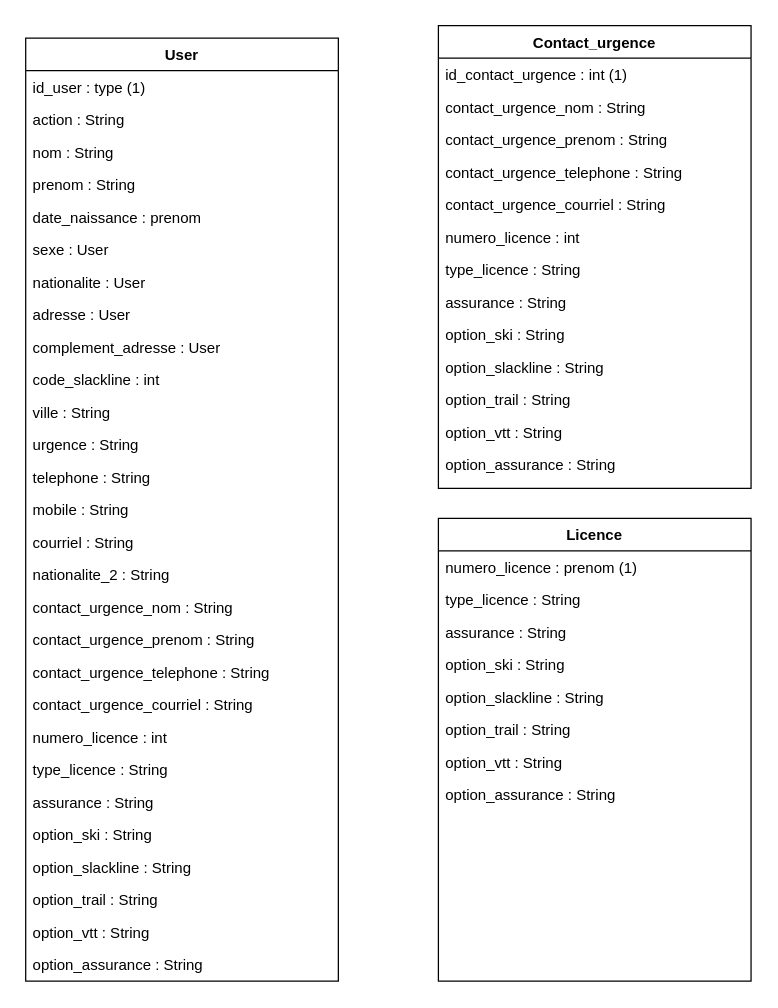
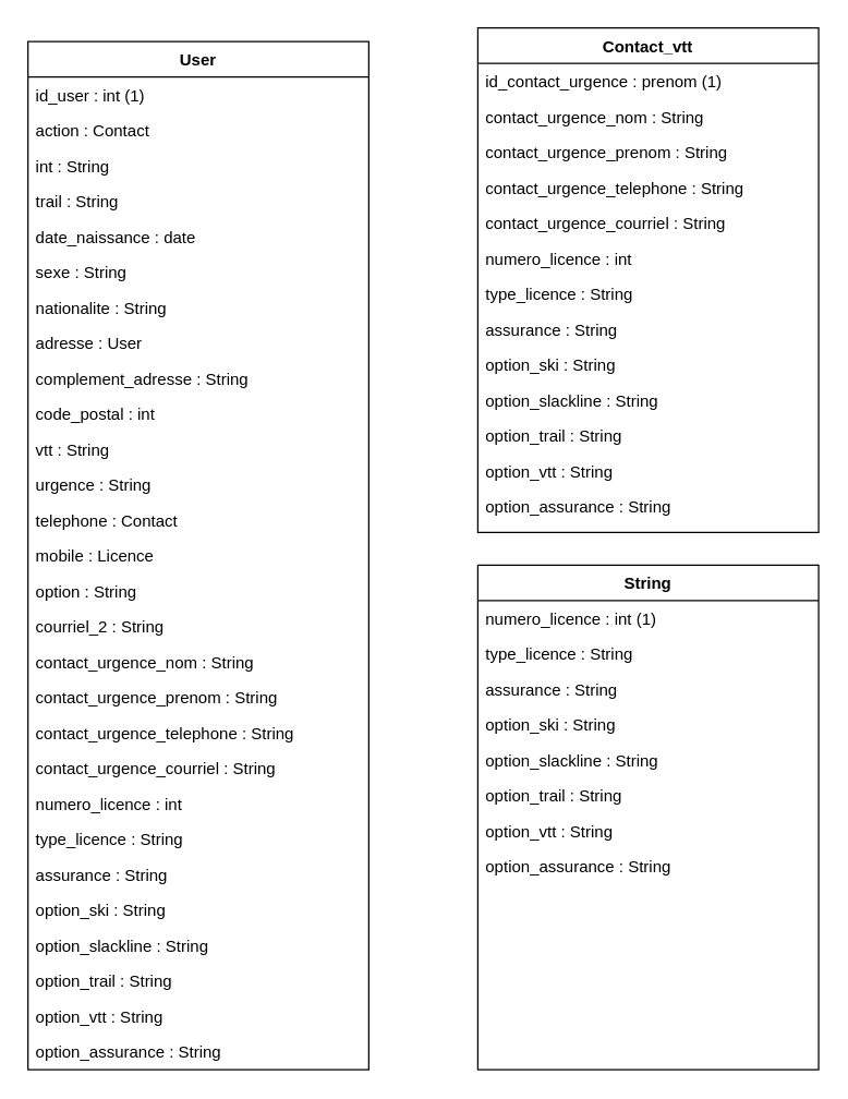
- <mxCell id="31" value="Contact_urgence" style="swimlane;fontStyle=1;align=center;verticalAlign=top;childLayout=stackLayout;horizontal=1;startSize=26;horizontalStack=0;resizeParent=1;resizeLast=0;collapsible=1;marginBottom=0;rounded=0;shadow=0;strokeWidth=1;" vertex="1" parent="1"><mxGeometry x="350" y="20" width="250" height="370" as="geometry"><mxRectangle x="230" y="140" width="160" height="26" as="alternateBounds" /></mxGeometry></mxCell>
+ <mxCell id="31" value="Contact_vtt" style="swimlane;fontStyle=1;align=center;verticalAlign=top;childLayout=stackLayout;horizontal=1;startSize=26;horizontalStack=0;resizeParent=1;resizeLast=0;collapsible=1;marginBottom=0;rounded=0;shadow=0;strokeWidth=1;" vertex="1" parent="1"><mxGeometry x="350" y="20" width="250" height="370" as="geometry"><mxRectangle x="230" y="140" width="160" height="26" as="alternateBounds" /></mxGeometry></mxCell>
- <mxCell id="32" value="id_contact_urgence : int (1)" style="text;align=left;verticalAlign=top;spacingLeft=4;spacingRight=4;overflow=hidden;rotatable=0;points=[[0,0.5],[1,0.5]];portConstraint=eastwest;" vertex="1" parent="31"><mxGeometry y="26" width="250" height="26" as="geometry" /></mxCell>
+ <mxCell id="32" value="id_contact_urgence : prenom (1)" style="text;align=left;verticalAlign=top;spacingLeft=4;spacingRight=4;overflow=hidden;rotatable=0;points=[[0,0.5],[1,0.5]];portConstraint=eastwest;" vertex="1" parent="31"><mxGeometry y="26" width="250" height="26" as="geometry" /></mxCell>
- <mxCell id="3" value="id_user : type (1)" style="text;align=left;verticalAlign=top;spacingLeft=4;spacingRight=4;overflow=hidden;rotatable=0;points=[[0,0.5],[1,0.5]];portConstraint=eastwest;" parent="2" vertex="1"><mxGeometry y="26" width="250" height="26" as="geometry" /></mxCell>
+ <mxCell id="3" value="id_user : int (1)" style="text;align=left;verticalAlign=top;spacingLeft=4;spacingRight=4;overflow=hidden;rotatable=0;points=[[0,0.5],[1,0.5]];portConstraint=eastwest;" parent="2" vertex="1"><mxGeometry y="26" width="250" height="26" as="geometry" /></mxCell>
- <mxCell id="4" value="action : String" style="text;align=left;verticalAlign=top;spacingLeft=4;spacingRight=4;overflow=hidden;rotatable=0;points=[[0,0.5],[1,0.5]];portConstraint=eastwest;" vertex="1" parent="2"><mxGeometry y="52" width="250" height="26" as="geometry" /></mxCell>
+ <mxCell id="4" value="action : Contact" style="text;align=left;verticalAlign=top;spacingLeft=4;spacingRight=4;overflow=hidden;rotatable=0;points=[[0,0.5],[1,0.5]];portConstraint=eastwest;" vertex="1" parent="2"><mxGeometry y="52" width="250" height="26" as="geometry" /></mxCell>
- <mxCell id="5" value="nom : String" style="text;align=left;verticalAlign=top;spacingLeft=4;spacingRight=4;overflow=hidden;rotatable=0;points=[[0,0.5],[1,0.5]];portConstraint=eastwest;rounded=0;shadow=0;html=0;" parent="2" vertex="1"><mxGeometry y="78" width="250" height="26" as="geometry" /></mxCell>
+ <mxCell id="5" value="int : String" style="text;align=left;verticalAlign=top;spacingLeft=4;spacingRight=4;overflow=hidden;rotatable=0;points=[[0,0.5],[1,0.5]];portConstraint=eastwest;rounded=0;shadow=0;html=0;" parent="2" vertex="1"><mxGeometry y="78" width="250" height="26" as="geometry" /></mxCell>
- <mxCell id="6" value="prenom : String" style="text;align=left;verticalAlign=top;spacingLeft=4;spacingRight=4;overflow=hidden;rotatable=0;points=[[0,0.5],[1,0.5]];portConstraint=eastwest;rounded=0;shadow=0;html=0;" parent="2" vertex="1"><mxGeometry y="104" width="250" height="26" as="geometry" /></mxCell>
+ <mxCell id="6" value="trail : String" style="text;align=left;verticalAlign=top;spacingLeft=4;spacingRight=4;overflow=hidden;rotatable=0;points=[[0,0.5],[1,0.5]];portConstraint=eastwest;rounded=0;shadow=0;html=0;" parent="2" vertex="1"><mxGeometry y="104" width="250" height="26" as="geometry" /></mxCell>
- <mxCell id="7" value="date_naissance : prenom" style="text;align=left;verticalAlign=top;spacingLeft=4;spacingRight=4;overflow=hidden;rotatable=0;points=[[0,0.5],[1,0.5]];portConstraint=eastwest;rounded=0;shadow=0;html=0;" vertex="1" parent="2"><mxGeometry y="130" width="250" height="26" as="geometry" /></mxCell>
+ <mxCell id="7" value="date_naissance : date" style="text;align=left;verticalAlign=top;spacingLeft=4;spacingRight=4;overflow=hidden;rotatable=0;points=[[0,0.5],[1,0.5]];portConstraint=eastwest;rounded=0;shadow=0;html=0;" vertex="1" parent="2"><mxGeometry y="130" width="250" height="26" as="geometry" /></mxCell>
- <mxCell id="8" value="sexe : User" style="text;align=left;verticalAlign=top;spacingLeft=4;spacingRight=4;overflow=hidden;rotatable=0;points=[[0,0.5],[1,0.5]];portConstraint=eastwest;rounded=0;shadow=0;html=0;" vertex="1" parent="2"><mxGeometry y="156" width="250" height="26" as="geometry" /></mxCell>
+ <mxCell id="8" value="sexe : String" style="text;align=left;verticalAlign=top;spacingLeft=4;spacingRight=4;overflow=hidden;rotatable=0;points=[[0,0.5],[1,0.5]];portConstraint=eastwest;rounded=0;shadow=0;html=0;" vertex="1" parent="2"><mxGeometry y="156" width="250" height="26" as="geometry" /></mxCell>
- <mxCell id="9" value="nationalite : User" style="text;align=left;verticalAlign=top;spacingLeft=4;spacingRight=4;overflow=hidden;rotatable=0;points=[[0,0.5],[1,0.5]];portConstraint=eastwest;rounded=0;shadow=0;html=0;" vertex="1" parent="2"><mxGeometry y="182" width="250" height="26" as="geometry" /></mxCell>
+ <mxCell id="9" value="nationalite : String" style="text;align=left;verticalAlign=top;spacingLeft=4;spacingRight=4;overflow=hidden;rotatable=0;points=[[0,0.5],[1,0.5]];portConstraint=eastwest;rounded=0;shadow=0;html=0;" vertex="1" parent="2"><mxGeometry y="182" width="250" height="26" as="geometry" /></mxCell>
- <mxCell id="11" value="complement_adresse : User" style="text;align=left;verticalAlign=top;spacingLeft=4;spacingRight=4;overflow=hidden;rotatable=0;points=[[0,0.5],[1,0.5]];portConstraint=eastwest;rounded=0;shadow=0;html=0;" vertex="1" parent="2"><mxGeometry y="234" width="250" height="26" as="geometry" /></mxCell>
+ <mxCell id="11" value="complement_adresse : String" style="text;align=left;verticalAlign=top;spacingLeft=4;spacingRight=4;overflow=hidden;rotatable=0;points=[[0,0.5],[1,0.5]];portConstraint=eastwest;rounded=0;shadow=0;html=0;" vertex="1" parent="2"><mxGeometry y="234" width="250" height="26" as="geometry" /></mxCell>
- <mxCell id="12" value="code_slackline : int" style="text;align=left;verticalAlign=top;spacingLeft=4;spacingRight=4;overflow=hidden;rotatable=0;points=[[0,0.5],[1,0.5]];portConstraint=eastwest;rounded=0;shadow=0;html=0;" vertex="1" parent="2"><mxGeometry y="260" width="250" height="26" as="geometry" /></mxCell>
+ <mxCell id="12" value="code_postal : int" style="text;align=left;verticalAlign=top;spacingLeft=4;spacingRight=4;overflow=hidden;rotatable=0;points=[[0,0.5],[1,0.5]];portConstraint=eastwest;rounded=0;shadow=0;html=0;" vertex="1" parent="2"><mxGeometry y="260" width="250" height="26" as="geometry" /></mxCell>
- <mxCell id="13" value="ville : String" style="text;align=left;verticalAlign=top;spacingLeft=4;spacingRight=4;overflow=hidden;rotatable=0;points=[[0,0.5],[1,0.5]];portConstraint=eastwest;rounded=0;shadow=0;html=0;" vertex="1" parent="2"><mxGeometry y="286" width="250" height="26" as="geometry" /></mxCell>
+ <mxCell id="13" value="vtt : String" style="text;align=left;verticalAlign=top;spacingLeft=4;spacingRight=4;overflow=hidden;rotatable=0;points=[[0,0.5],[1,0.5]];portConstraint=eastwest;rounded=0;shadow=0;html=0;" vertex="1" parent="2"><mxGeometry y="286" width="250" height="26" as="geometry" /></mxCell>
- <mxCell id="15" value="telephone : String" style="text;align=left;verticalAlign=top;spacingLeft=4;spacingRight=4;overflow=hidden;rotatable=0;points=[[0,0.5],[1,0.5]];portConstraint=eastwest;rounded=0;shadow=0;html=0;" vertex="1" parent="2"><mxGeometry y="338" width="250" height="26" as="geometry" /></mxCell>
+ <mxCell id="15" value="telephone : Contact" style="text;align=left;verticalAlign=top;spacingLeft=4;spacingRight=4;overflow=hidden;rotatable=0;points=[[0,0.5],[1,0.5]];portConstraint=eastwest;rounded=0;shadow=0;html=0;" vertex="1" parent="2"><mxGeometry y="338" width="250" height="26" as="geometry" /></mxCell>
- <mxCell id="16" value="mobile : String" style="text;align=left;verticalAlign=top;spacingLeft=4;spacingRight=4;overflow=hidden;rotatable=0;points=[[0,0.5],[1,0.5]];portConstraint=eastwest;rounded=0;shadow=0;html=0;" vertex="1" parent="2"><mxGeometry y="364" width="250" height="26" as="geometry" /></mxCell>
+ <mxCell id="16" value="mobile : Licence" style="text;align=left;verticalAlign=top;spacingLeft=4;spacingRight=4;overflow=hidden;rotatable=0;points=[[0,0.5],[1,0.5]];portConstraint=eastwest;rounded=0;shadow=0;html=0;" vertex="1" parent="2"><mxGeometry y="364" width="250" height="26" as="geometry" /></mxCell>
- <mxCell id="45" value="Licence" style="swimlane;fontStyle=1;align=center;verticalAlign=top;childLayout=stackLayout;horizontal=1;startSize=26;horizontalStack=0;resizeParent=1;resizeLast=0;collapsible=1;marginBottom=0;rounded=0;shadow=0;strokeWidth=1;" vertex="1" parent="1"><mxGeometry x="350" y="414" width="250" height="370" as="geometry"><mxRectangle x="230" y="140" width="160" height="26" as="alternateBounds" /></mxGeometry></mxCell>
+ <mxCell id="45" value="String" style="swimlane;fontStyle=1;align=center;verticalAlign=top;childLayout=stackLayout;horizontal=1;startSize=26;horizontalStack=0;resizeParent=1;resizeLast=0;collapsible=1;marginBottom=0;rounded=0;shadow=0;strokeWidth=1;" vertex="1" parent="1"><mxGeometry x="350" y="414" width="250" height="370" as="geometry"><mxRectangle x="230" y="140" width="160" height="26" as="alternateBounds" /></mxGeometry></mxCell>
- <mxCell id="17" value="courriel : String" style="text;align=left;verticalAlign=top;spacingLeft=4;spacingRight=4;overflow=hidden;rotatable=0;points=[[0,0.5],[1,0.5]];portConstraint=eastwest;rounded=0;shadow=0;html=0;" vertex="1" parent="2"><mxGeometry y="390" width="250" height="26" as="geometry" /></mxCell>
+ <mxCell id="17" value="option : String" style="text;align=left;verticalAlign=top;spacingLeft=4;spacingRight=4;overflow=hidden;rotatable=0;points=[[0,0.5],[1,0.5]];portConstraint=eastwest;rounded=0;shadow=0;html=0;" vertex="1" parent="2"><mxGeometry y="390" width="250" height="26" as="geometry" /></mxCell>
- <mxCell id="46" value="numero_licence : prenom (1)" style="text;align=left;verticalAlign=top;spacingLeft=4;spacingRight=4;overflow=hidden;rotatable=0;points=[[0,0.5],[1,0.5]];portConstraint=eastwest;rounded=0;shadow=0;html=0;" vertex="1" parent="45"><mxGeometry y="26" width="250" height="26" as="geometry" /></mxCell>
+ <mxCell id="46" value="numero_licence : int (1)" style="text;align=left;verticalAlign=top;spacingLeft=4;spacingRight=4;overflow=hidden;rotatable=0;points=[[0,0.5],[1,0.5]];portConstraint=eastwest;rounded=0;shadow=0;html=0;" vertex="1" parent="45"><mxGeometry y="26" width="250" height="26" as="geometry" /></mxCell>
- <mxCell id="18" value="nationalite_2 : String" style="text;align=left;verticalAlign=top;spacingLeft=4;spacingRight=4;overflow=hidden;rotatable=0;points=[[0,0.5],[1,0.5]];portConstraint=eastwest;rounded=0;shadow=0;html=0;" vertex="1" parent="2"><mxGeometry y="416" width="250" height="26" as="geometry" /></mxCell>
+ <mxCell id="18" value="courriel_2 : String" style="text;align=left;verticalAlign=top;spacingLeft=4;spacingRight=4;overflow=hidden;rotatable=0;points=[[0,0.5],[1,0.5]];portConstraint=eastwest;rounded=0;shadow=0;html=0;" vertex="1" parent="2"><mxGeometry y="416" width="250" height="26" as="geometry" /></mxCell>
